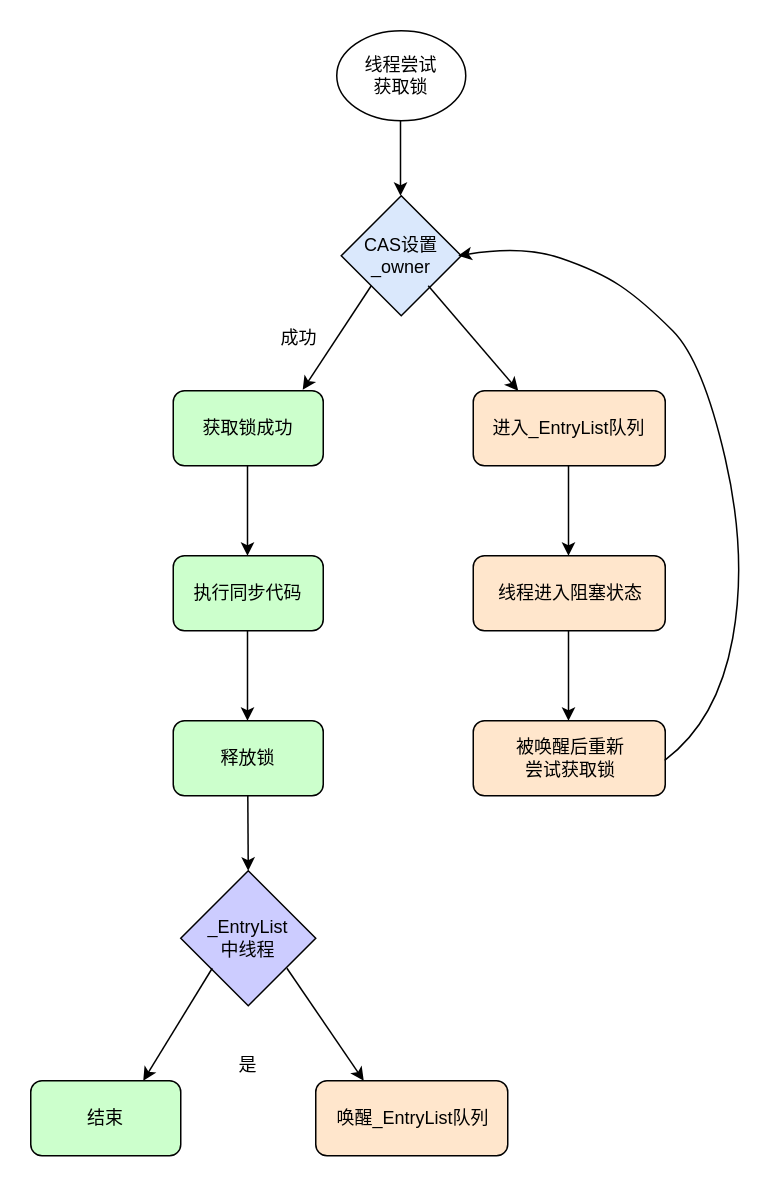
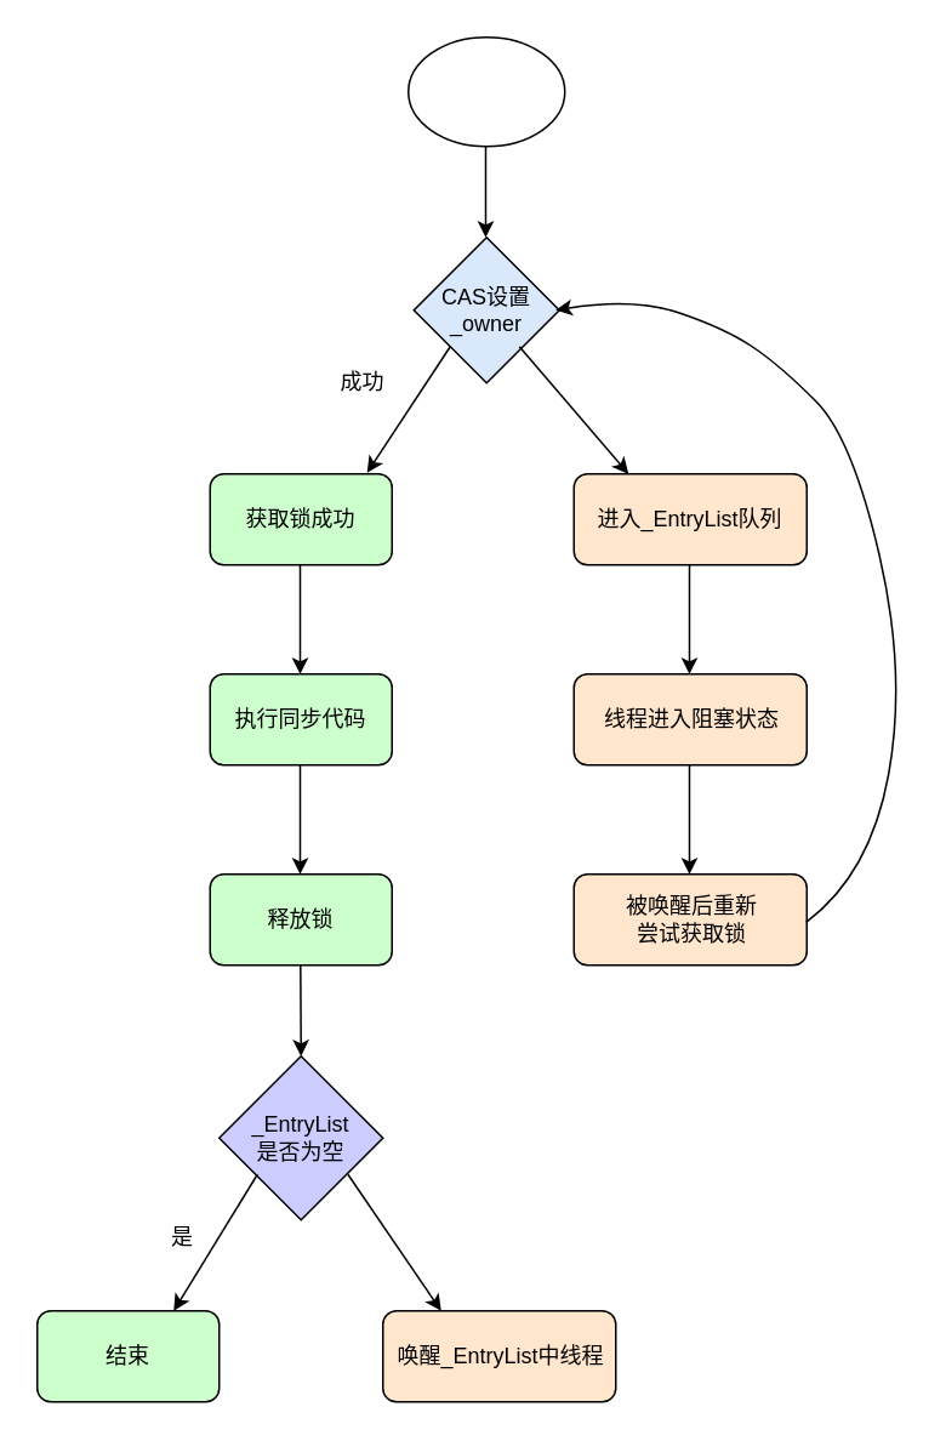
- <mxCell id="35" value="线程尝试获取锁" style="text;strokeColor=none;align=center;fillColor=none;html=1;verticalAlign=middle;whiteSpace=wrap;rounded=0;" vertex="1" parent="1"><mxGeometry x="237" y="35" width="60" height="30" as="geometry" /></mxCell>
- <mxCell id="10" value="成功" style="text;strokeColor=none;align=center;fillColor=none;html=1;verticalAlign=middle;whiteSpace=wrap;rounded=0;" vertex="1" parent="1"><mxGeometry x="179" y="210" width="40" height="30" as="geometry" /></mxCell>
+ <mxCell id="10" value="成功" style="text;strokeColor=none;align=center;fillColor=none;html=1;verticalAlign=middle;whiteSpace=wrap;rounded=0;" vertex="1" parent="1"><mxGeometry x="179" y="195" width="40" height="30" as="geometry" /></mxCell>
- <mxCell id="25" value="_EntryList中线程" style="text;strokeColor=none;align=center;fillColor=none;html=1;verticalAlign=middle;whiteSpace=wrap;rounded=0;" vertex="1" parent="1"><mxGeometry x="135" y="605" width="60" height="40" as="geometry" /></mxCell>
+ <mxCell id="25" value="_EntryList是否为空" style="text;strokeColor=none;align=center;fillColor=none;html=1;verticalAlign=middle;whiteSpace=wrap;rounded=0;" vertex="1" parent="1"><mxGeometry x="135" y="605" width="60" height="40" as="geometry" /></mxCell>
- <mxCell id="30" value="是" style="text;strokeColor=none;align=center;fillColor=none;html=1;verticalAlign=middle;whiteSpace=wrap;rounded=0;" vertex="1" parent="1"><mxGeometry x="150" y="700" width="30" height="20" as="geometry" /></mxCell>
+ <mxCell id="30" value="是" style="text;strokeColor=none;align=center;fillColor=none;html=1;verticalAlign=middle;whiteSpace=wrap;rounded=0;" vertex="1" parent="1"><mxGeometry x="85" y="670" width="30" height="20" as="geometry" /></mxCell>
- <mxCell id="29" value="唤醒_EntryList队列" style="text;strokeColor=none;align=center;fillColor=none;html=1;verticalAlign=middle;whiteSpace=wrap;rounded=0;" vertex="1" parent="1"><mxGeometry x="215" y="730" width="120" height="30" as="geometry" /></mxCell>
+ <mxCell id="29" value="唤醒_EntryList中线程" style="text;strokeColor=none;align=center;fillColor=none;html=1;verticalAlign=middle;whiteSpace=wrap;rounded=0;" vertex="1" parent="1"><mxGeometry x="215" y="730" width="120" height="30" as="geometry" /></mxCell>
